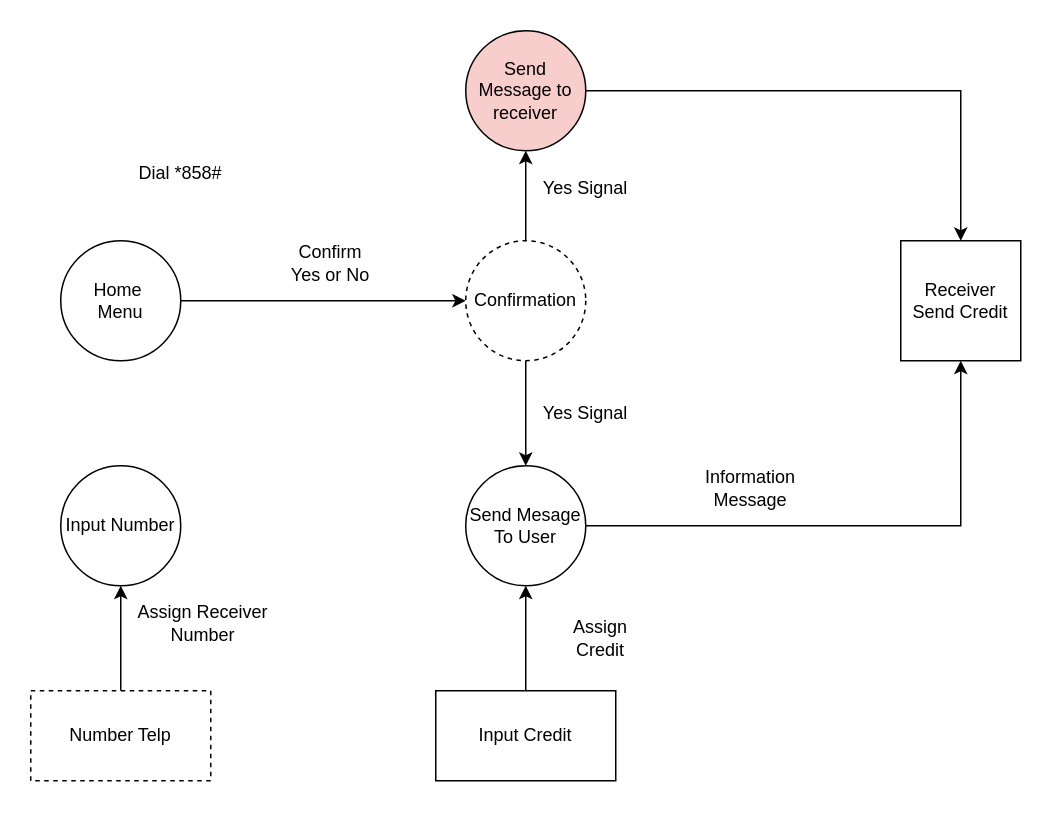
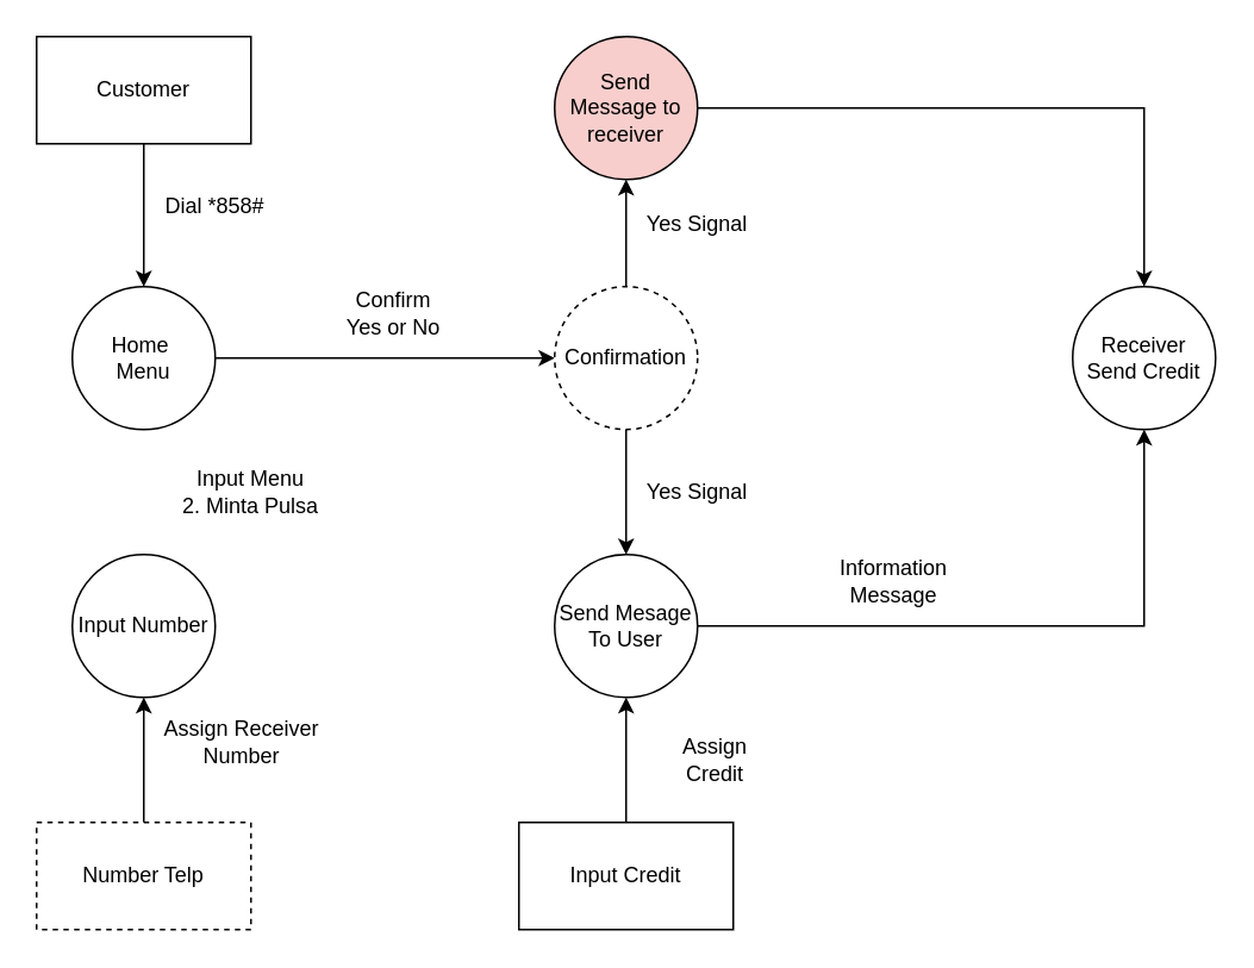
+ <mxCell id="3" value="Customer" style="rounded=0;whiteSpace=wrap;html=1;" vertex="1" parent="1"><mxGeometry x="20" width="120" height="60" as="geometry" y="20" /></mxCell>
+ <mxCell id="2" style="edgeStyle=orthogonalEdgeStyle;rounded=0;orthogonalLoop=1;jettySize=auto;html=1;" edge="1" parent="1" source="3" target="5"><mxGeometry relative="1" as="geometry" /></mxCell>
- <mxCell id="18" value="Receiver Send Credit" style="whiteSpace=wrap;html=1;aspect=fixed;rounded=0;" vertex="1" parent="1"><mxGeometry x="600" y="160" width="80" height="80" as="geometry" /></mxCell>
+ <mxCell id="18" value="Receiver Send Credit" style="ellipse;whiteSpace=wrap;html=1;aspect=fixed;" vertex="1" parent="1"><mxGeometry x="600" y="160" width="80" height="80" as="geometry" /></mxCell>
+ <mxCell id="20" value="Input Menu&lt;div&gt;2. Minta Pulsa&lt;/div&gt;" style="text;html=1;align=center;verticalAlign=middle;whiteSpace=wrap;rounded=0;" vertex="1" parent="1"><mxGeometry x="100" y="260" width="80" height="30" as="geometry" /></mxCell>
